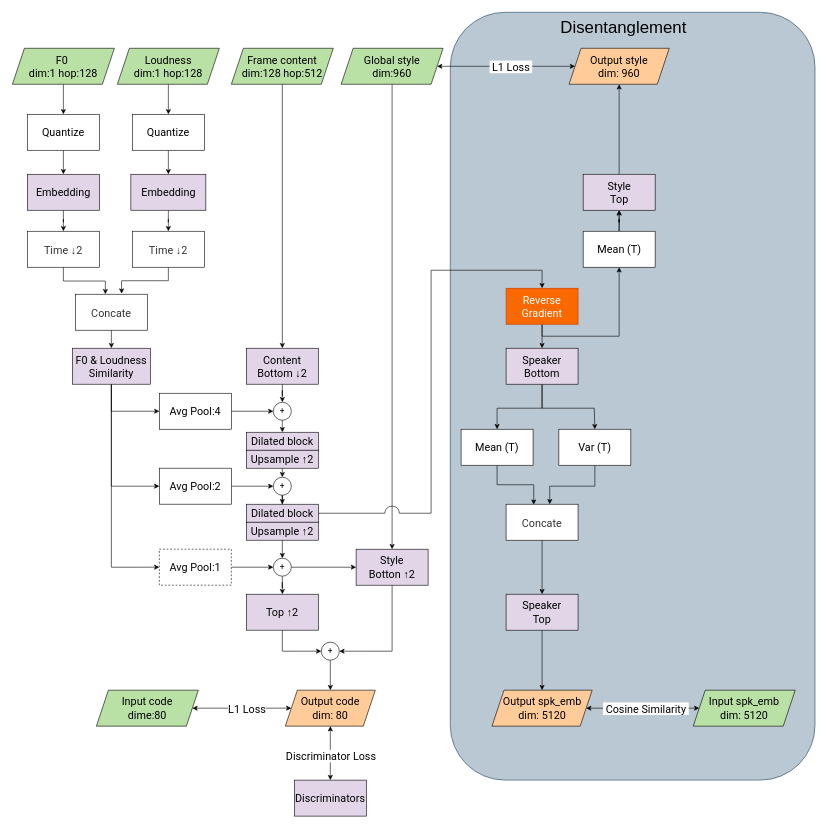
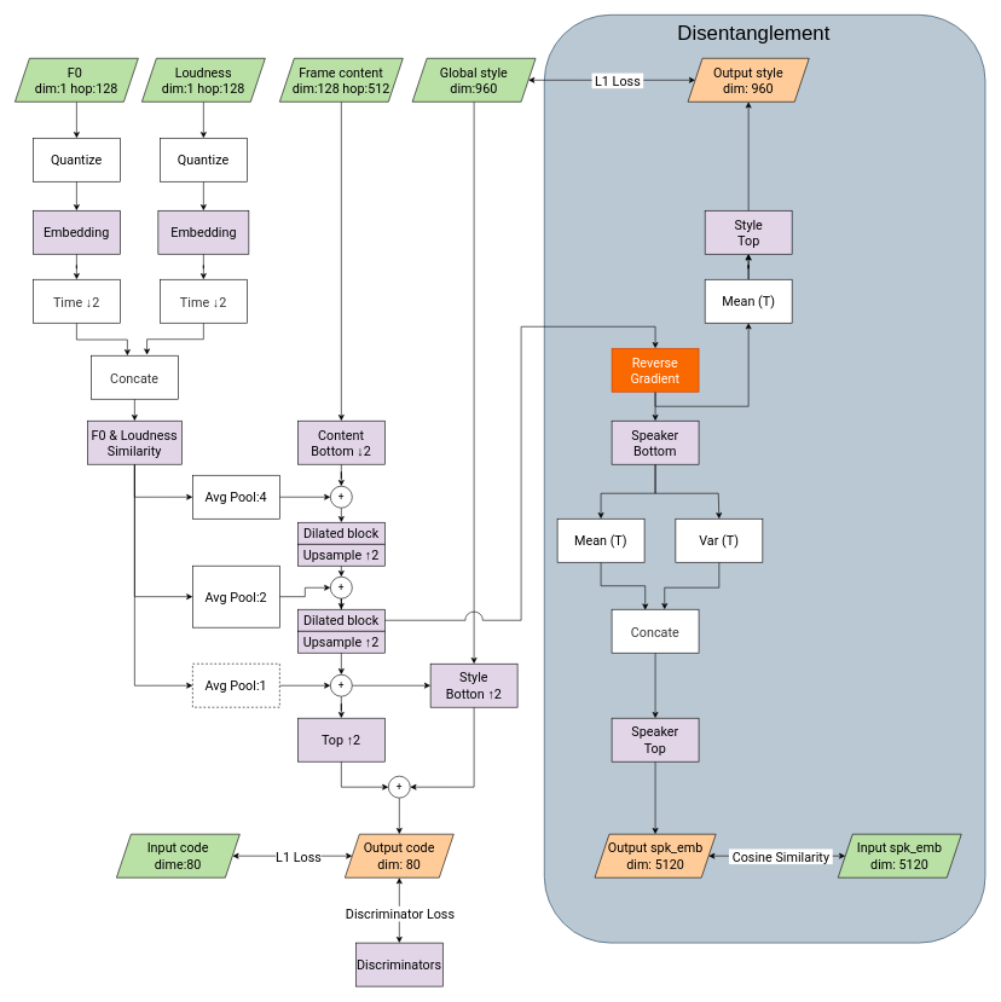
- <mxCell id="30" value="&lt;font style=&quot;font-size: 18px;&quot;&gt;Avg Pool:2&lt;br&gt;&lt;/font&gt;" style="rounded=0;whiteSpace=wrap;html=1;fillColor=#FFFFFF;fontFamily=Roboto;fontSource=https%3A%2F%2Ffonts.googleapis.com%2Fcss%3Ffamily%3DRoboto;" parent="1" vertex="1"><mxGeometry x="265" y="780" width="120" height="60" as="geometry" /></mxCell>
+ <mxCell id="30" value="&lt;font style=&quot;font-size: 18px;&quot;&gt;Avg Pool:2&lt;br&gt;&lt;/font&gt;" style="rounded=0;whiteSpace=wrap;html=1;fillColor=#FFFFFF;fontFamily=Roboto;fontSource=https%3A%2F%2Ffonts.googleapis.com%2Fcss%3Ffamily%3DRoboto;" parent="1" vertex="1"><mxGeometry x="265" y="780" width="120" height="85" as="geometry" /></mxCell>
